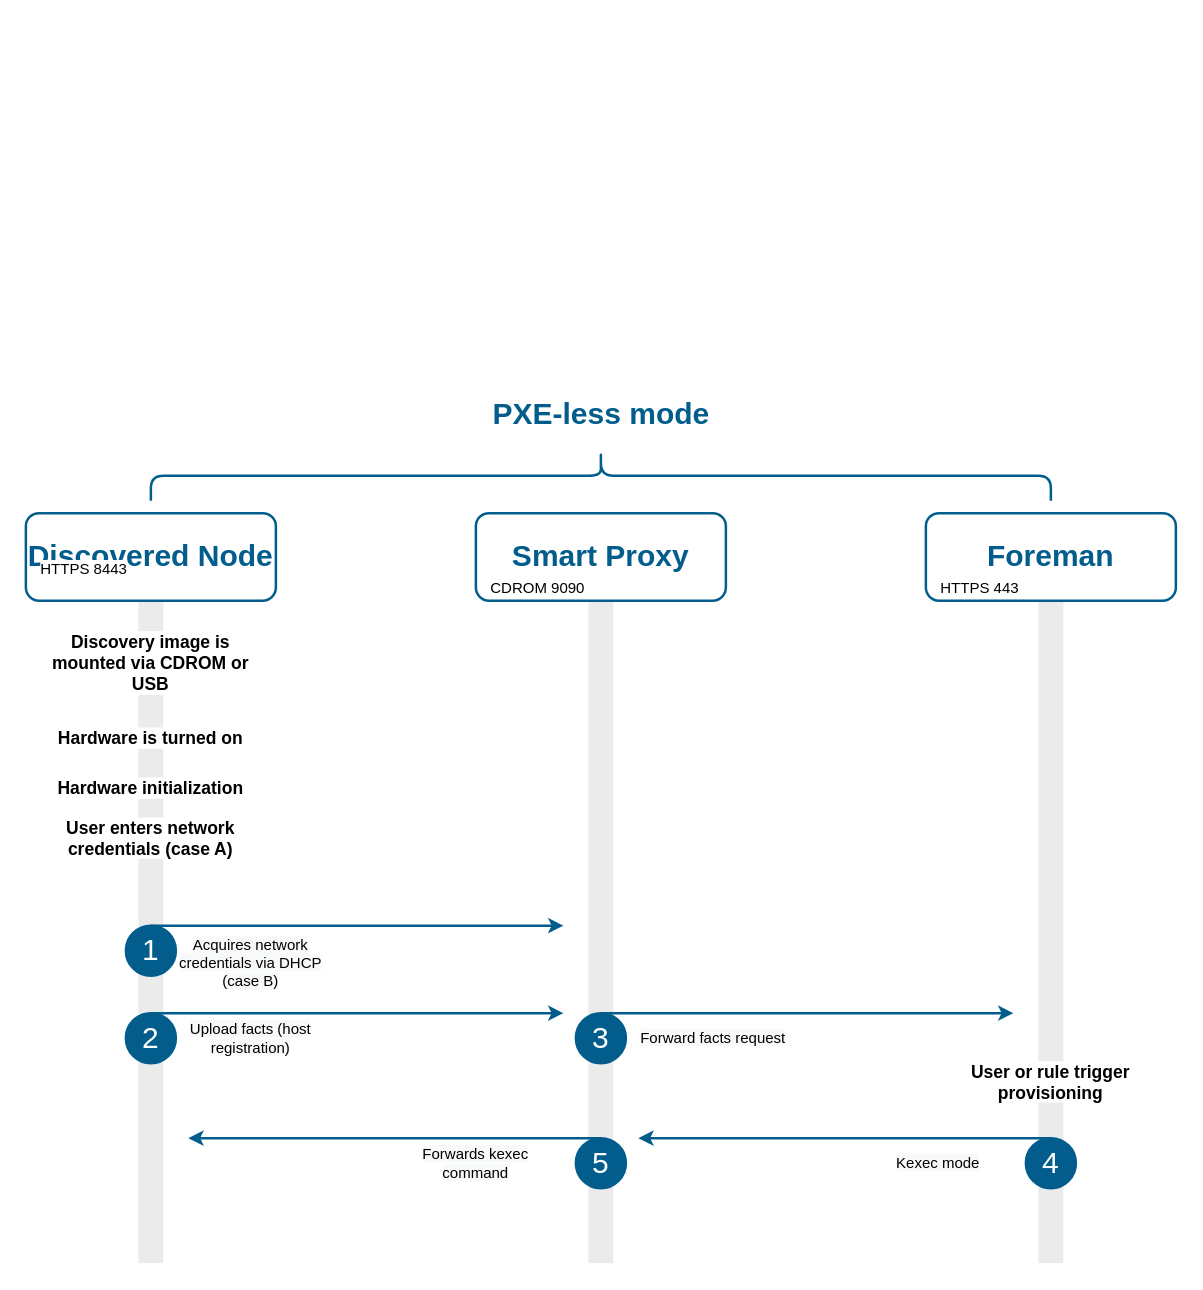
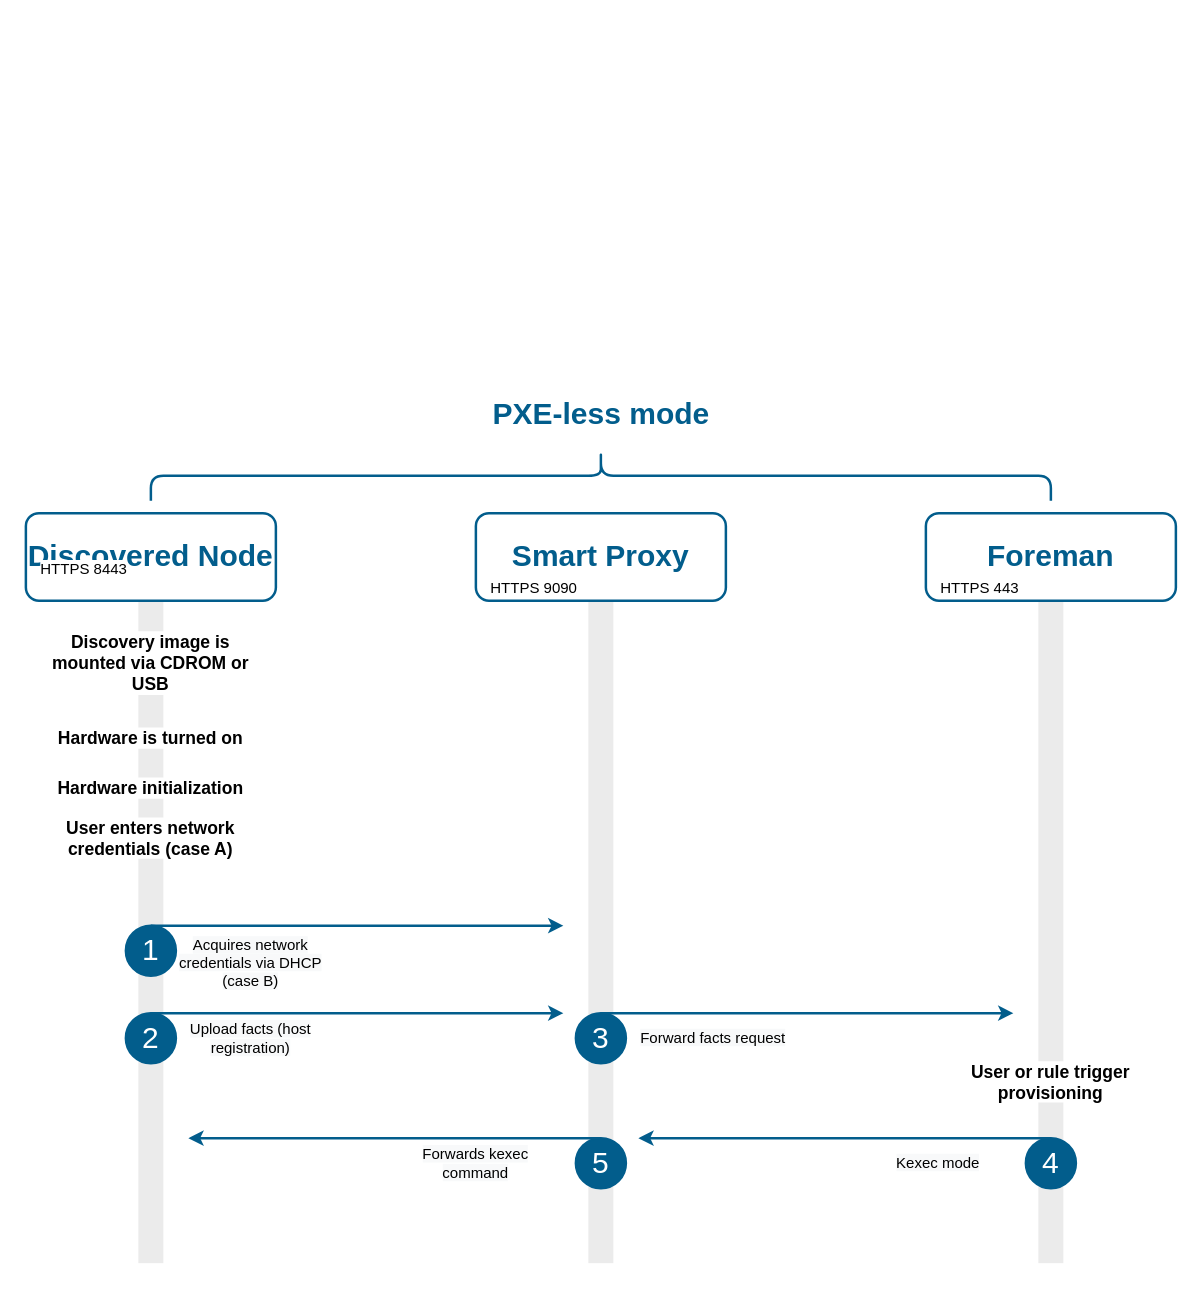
- <mxCell id="26" value="&lt;span style=&quot;color: rgb(0 , 0 , 0) ; font-family: &amp;#34;helvetica&amp;#34; ; font-size: 12px ; font-style: normal ; letter-spacing: normal ; text-indent: 0px ; text-transform: none ; word-spacing: 0px ; display: inline ; float: none&quot;&gt;CDROM 9090&lt;/span&gt;" style="rounded=1;whiteSpace=wrap;html=1;strokeColor=none;fillColor=none;fontSize=12;fontStyle=0;labelBackgroundColor=#FFFFFF;align=left;" parent="1" vertex="1"><mxGeometry x="390" y="460" width="150" height="20" as="geometry" /></mxCell>
+ <mxCell id="26" value="&lt;span style=&quot;color: rgb(0 , 0 , 0) ; font-family: &amp;#34;helvetica&amp;#34; ; font-size: 12px ; font-style: normal ; letter-spacing: normal ; text-indent: 0px ; text-transform: none ; word-spacing: 0px ; display: inline ; float: none&quot;&gt;HTTPS 9090&lt;/span&gt;" style="rounded=1;whiteSpace=wrap;html=1;strokeColor=none;fillColor=none;fontSize=12;fontStyle=0;labelBackgroundColor=#FFFFFF;align=left;" parent="1" vertex="1"><mxGeometry x="390" y="460" width="150" height="20" as="geometry" /></mxCell>
